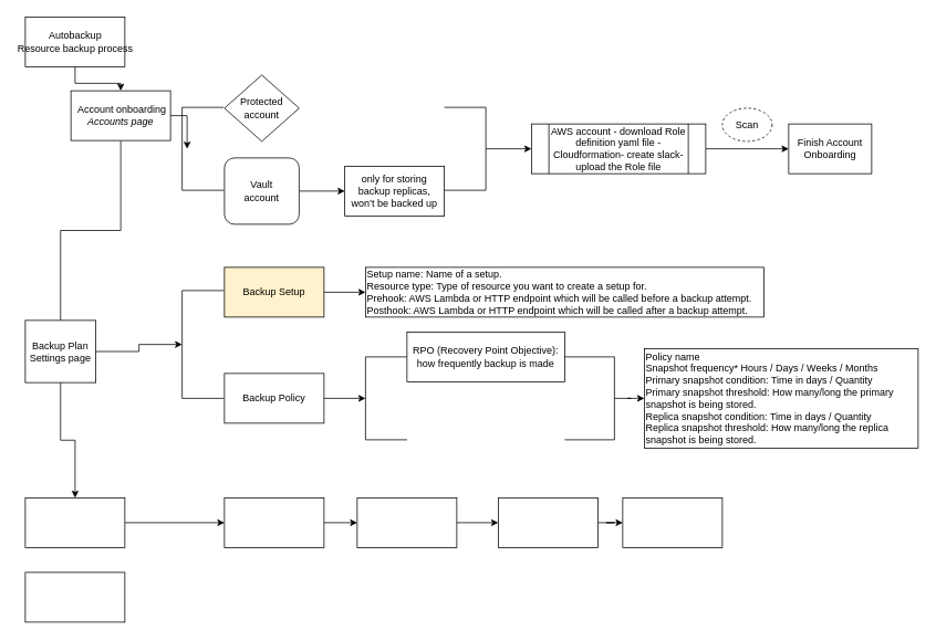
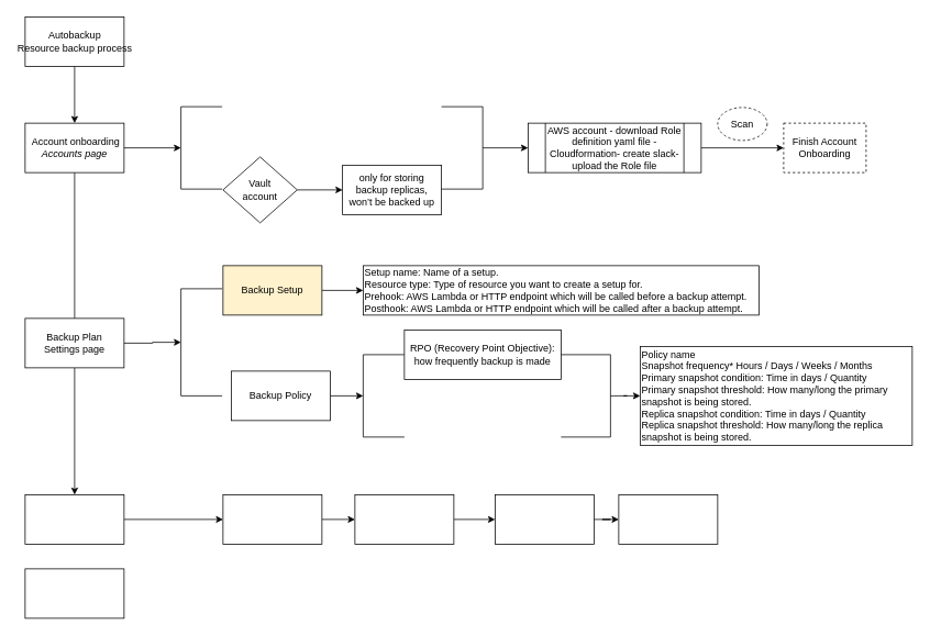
- <mxCell id="25" value="Protected account" style="rhombus;whiteSpace=wrap;html=1;" vertex="1" parent="1"><mxGeometry x="270" y="90" width="90" height="80" as="geometry" /></mxCell>
- <mxCell id="6" value="&amp;nbsp;Account onboarding&lt;br&gt;&lt;i&gt;Accounts page&lt;/i&gt;" style="rounded=0;whiteSpace=wrap;html=1;" vertex="1" parent="1"><mxGeometry x="85" y="109" width="120" height="60" as="geometry" /></mxCell>
+ <mxCell id="6" value="&amp;nbsp;Account onboarding&lt;br&gt;&lt;i&gt;Accounts page&lt;/i&gt;" style="rounded=0;whiteSpace=wrap;html=1;" vertex="1" parent="1"><mxGeometry x="30" y="149" width="120" height="60" as="geometry" /></mxCell>
- <mxCell id="34" value="Finish Account Onboarding" style="rounded=0;whiteSpace=wrap;html=1;" vertex="1" parent="1"><mxGeometry x="950" y="149" width="100" height="60" as="geometry" /></mxCell>
+ <mxCell id="34" value="Finish Account Onboarding" style="rounded=0;whiteSpace=wrap;html=1;dashed=1;" vertex="1" parent="1"><mxGeometry x="950" y="149" width="100" height="60" as="geometry" /></mxCell>
- <mxCell id="27" value="&lt;div&gt;Vault &lt;br&gt;&lt;/div&gt;&lt;div&gt;account&lt;/div&gt;" style="whiteSpace=wrap;html=1;rounded=1;" vertex="1" parent="1"><mxGeometry x="270" y="190" width="90" height="80" as="geometry" /></mxCell>
+ <mxCell id="27" value="&lt;div&gt;Vault &lt;br&gt;&lt;/div&gt;&lt;div&gt;account&lt;/div&gt;" style="rhombus;whiteSpace=wrap;html=1;" vertex="1" parent="1"><mxGeometry x="270" y="190" width="90" height="80" as="geometry" /></mxCell>
- <mxCell id="9" value="Backup Plan&lt;br&gt;Settings page" style="rounded=0;whiteSpace=wrap;html=1;" vertex="1" parent="1"><mxGeometry x="30" y="386" width="85" height="75" as="geometry" /></mxCell>
+ <mxCell id="9" value="Backup Plan&lt;br&gt;Settings page" style="rounded=0;whiteSpace=wrap;html=1;" vertex="1" parent="1"><mxGeometry x="30" y="386" width="120" height="60" as="geometry" /></mxCell>
- <mxCell id="22" value="Backup Policy" style="rounded=0;whiteSpace=wrap;html=1;" vertex="1" parent="1"><mxGeometry x="270" y="450" width="120" height="60" as="geometry" /></mxCell>
+ <mxCell id="22" value="Backup Policy" style="rounded=0;whiteSpace=wrap;html=1;" vertex="1" parent="1"><mxGeometry x="280" y="450" width="120" height="60" as="geometry" /></mxCell>
